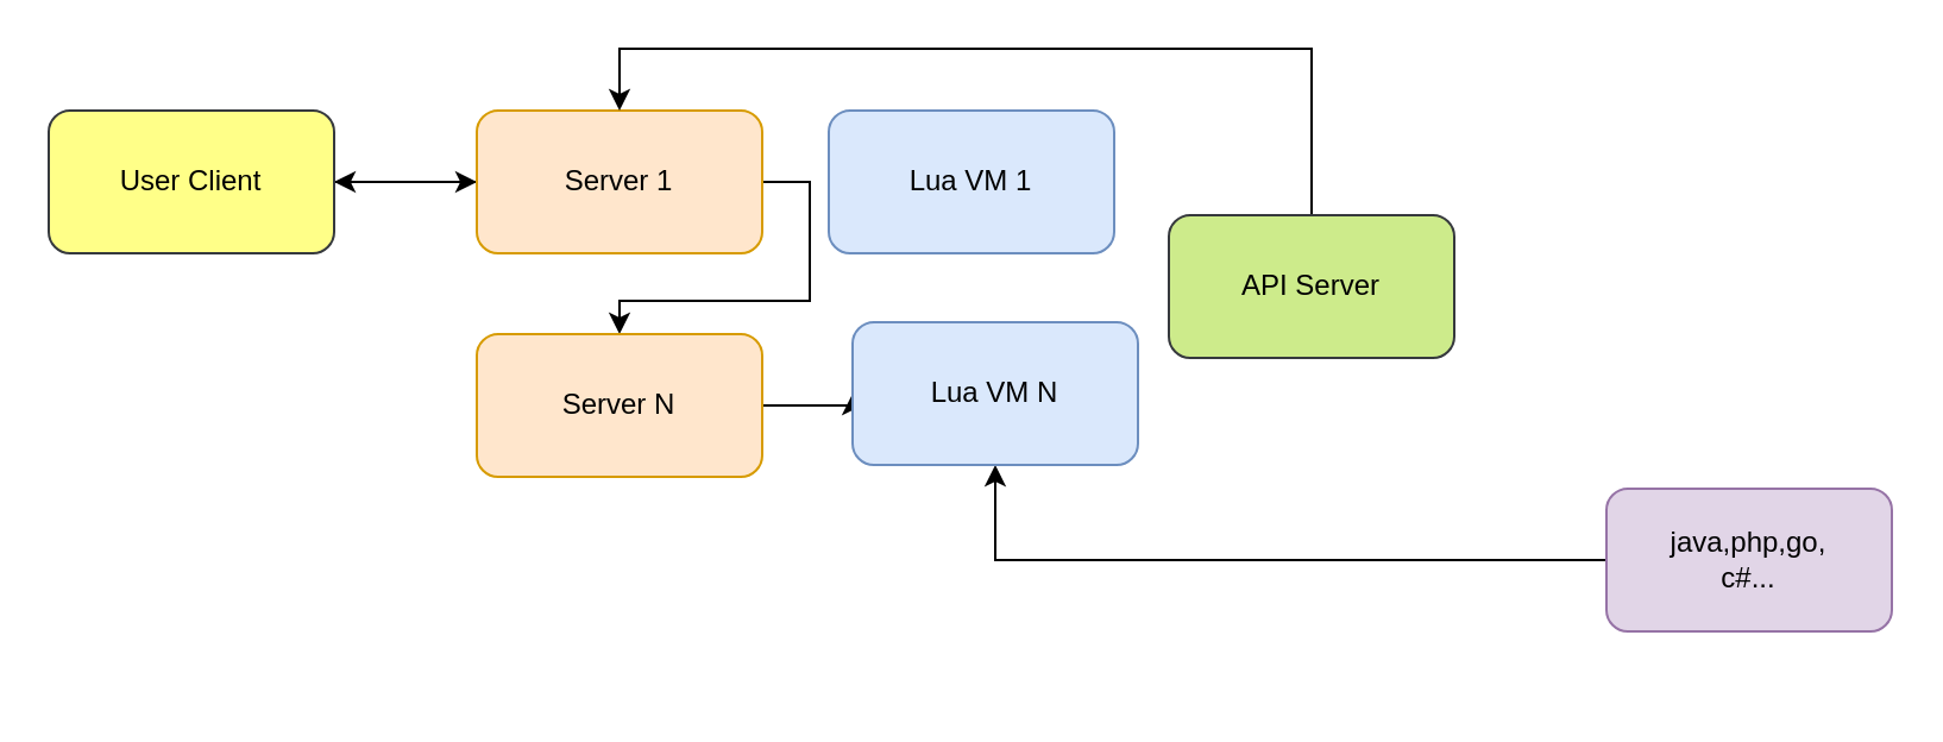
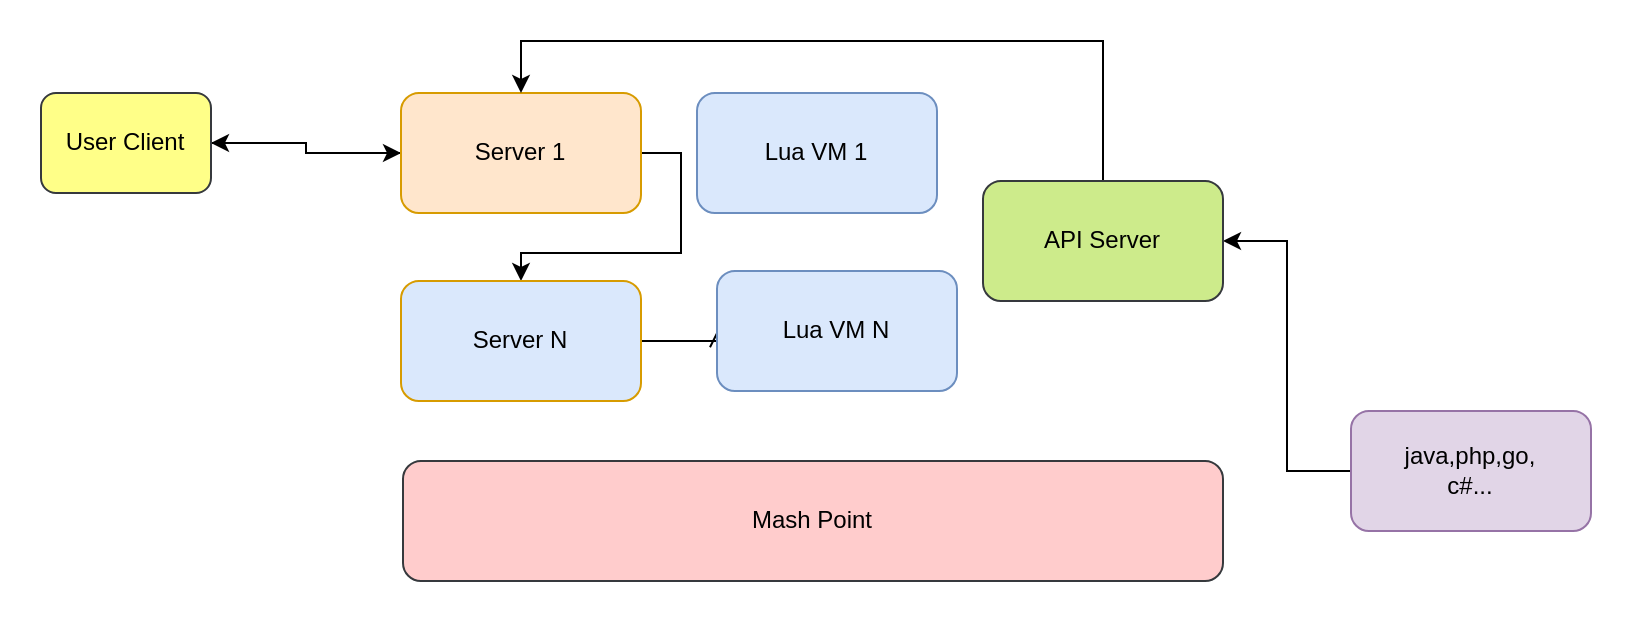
- <mxCell id="16" value="User Client" style="rounded=1;whiteSpace=wrap;html=1;fillColor=#ffff88;strokeColor=#36393d;" parent="1" vertex="1"><mxGeometry x="20" y="46" width="120" height="60" as="geometry" /></mxCell>
+ <mxCell id="16" value="User Client" style="rounded=1;whiteSpace=wrap;html=1;fillColor=#ffff88;strokeColor=#36393d;" parent="1" vertex="1"><mxGeometry x="20" y="46" width="85" height="50" as="geometry" /></mxCell>
- <mxCell id="13" value="Server N" style="rounded=1;whiteSpace=wrap;html=1;fillColor=#ffe6cc;strokeColor=#d79b00;" parent="1" vertex="1"><mxGeometry x="200" y="140" width="120" height="60" as="geometry" /></mxCell>
+ <mxCell id="13" value="Server N" style="rounded=1;whiteSpace=wrap;html=1;fillColor=#dae8fc;strokeColor=#d79b00;" parent="1" vertex="1"><mxGeometry x="200" y="140" width="120" height="60" as="geometry" /></mxCell>
- <mxCell id="12" style="edgeStyle=orthogonalEdgeStyle;rounded=0;orthogonalLoop=1;jettySize=auto;html=1;exitX=1;exitY=0.5;exitDx=0;exitDy=0;entryX=0;entryY=0.5;entryDx=0;entryDy=0;" parent="1" source="13" target="14" edge="1"><mxGeometry relative="1" as="geometry" /></mxCell>
+ <mxCell id="12" style="edgeStyle=orthogonalEdgeStyle;rounded=0;orthogonalLoop=1;jettySize=auto;html=1;exitX=1;exitY=0.5;exitDx=0;exitDy=0;entryX=0;entryY=0.5;entryDx=0;entryDy=0;endArrow=open;" parent="1" source="13" target="14" edge="1"><mxGeometry relative="1" as="geometry" /></mxCell>
- <mxCell id="8" style="edgeStyle=orthogonalEdgeStyle;rounded=0;orthogonalLoop=1;jettySize=auto;html=1;exitX=0;exitY=0.5;exitDx=0;exitDy=0;" edge="1" parent="1" source="15" target="14"><mxGeometry relative="1" as="geometry" /></mxCell>
+ <mxCell id="8" style="edgeStyle=orthogonalEdgeStyle;rounded=0;orthogonalLoop=1;jettySize=auto;html=1;exitX=0;exitY=0.5;exitDx=0;exitDy=0;entryX=1;entryY=0.5;entryDx=0;entryDy=0;" edge="1" parent="1" source="15" target="10"><mxGeometry relative="1" as="geometry" /></mxCell>
+ <mxCell id="11" value="Mash Point" style="rounded=1;whiteSpace=wrap;html=1;fillColor=#ffcccc;strokeColor=#36393d;" parent="1" vertex="1"><mxGeometry x="201" y="230" width="410" height="60" as="geometry" /></mxCell>
